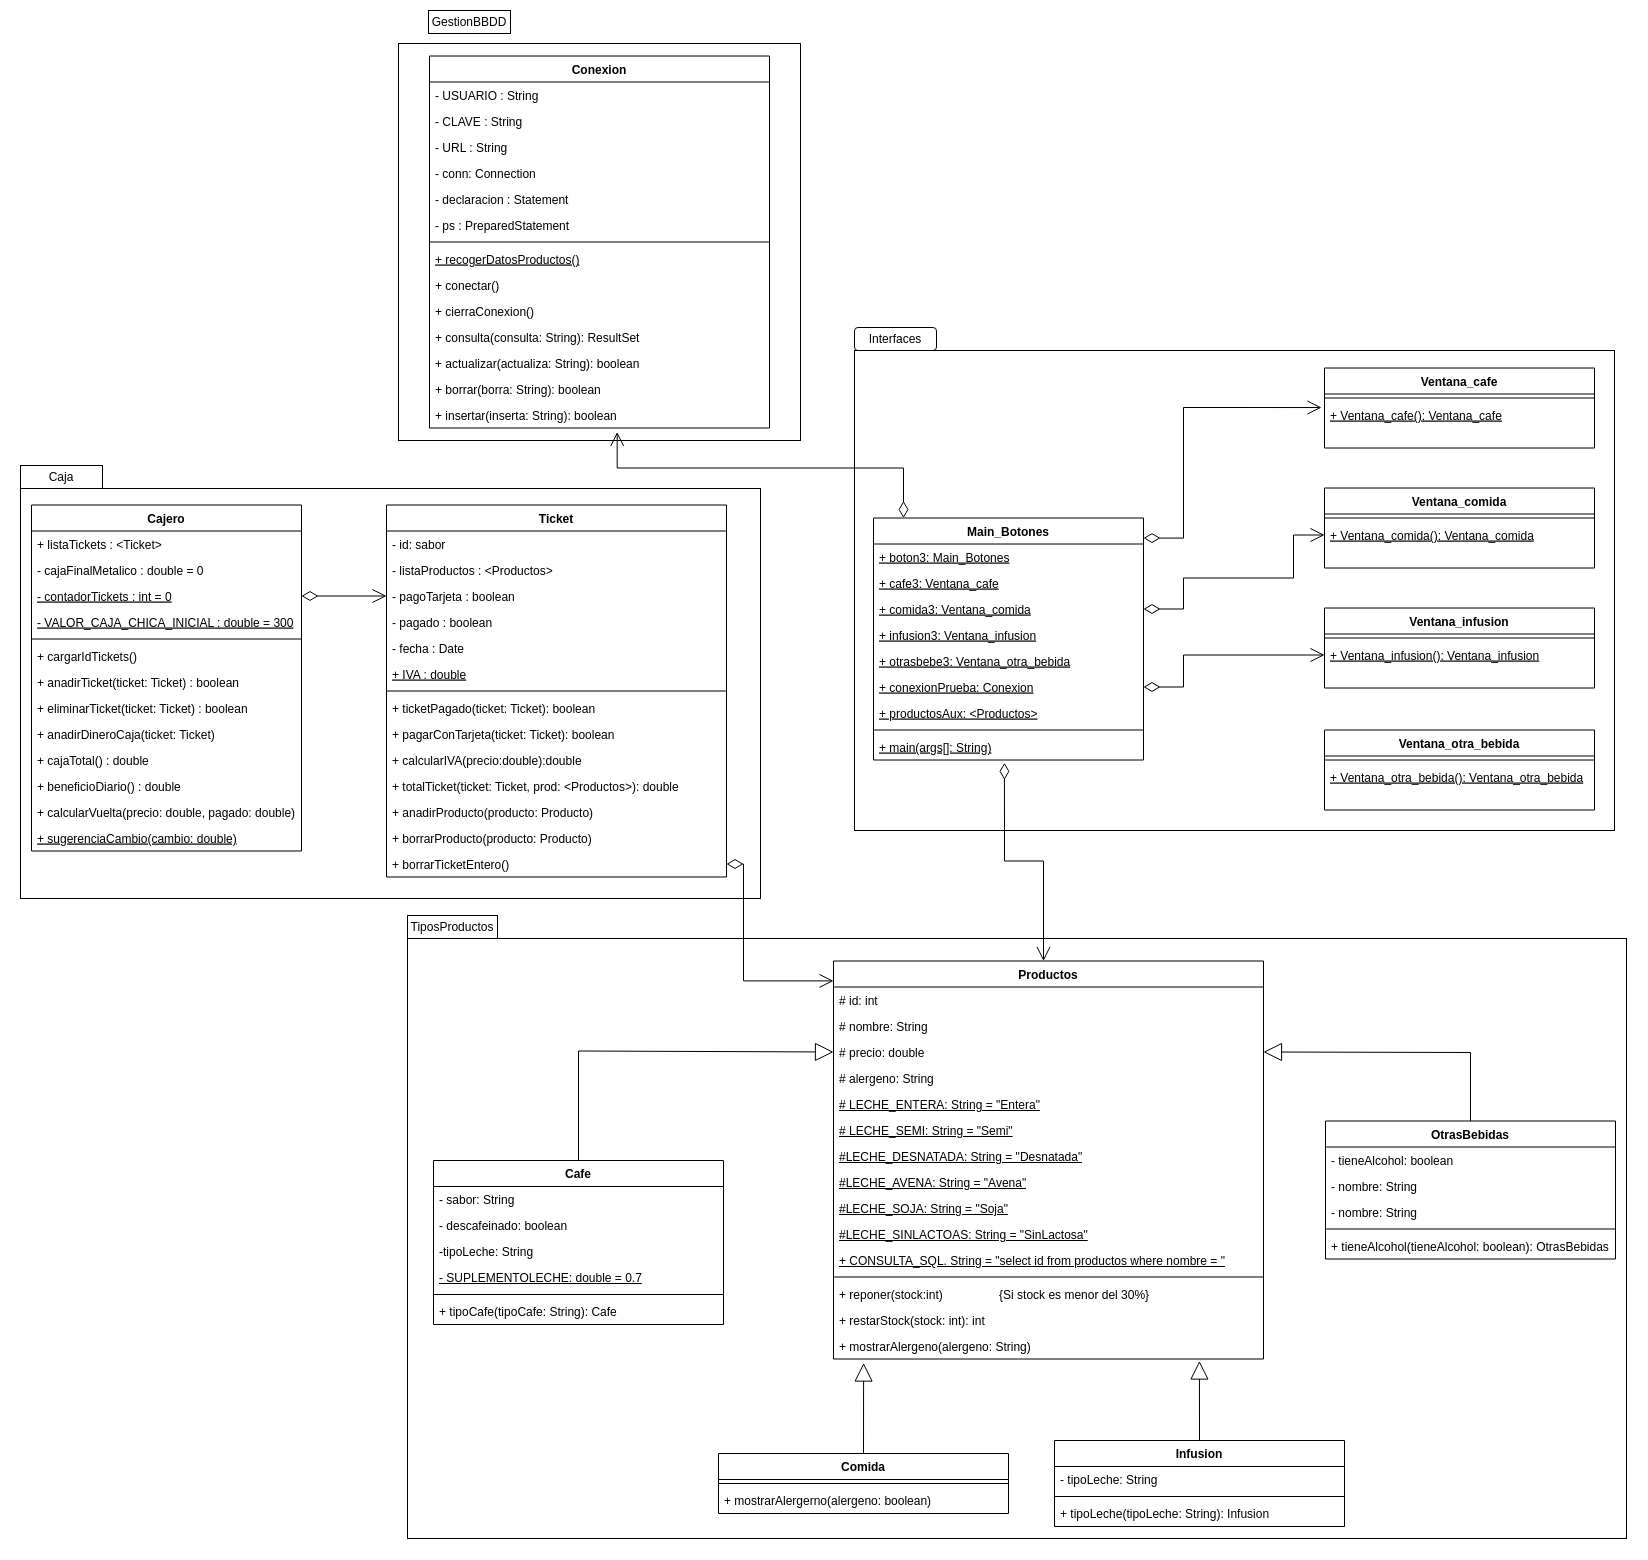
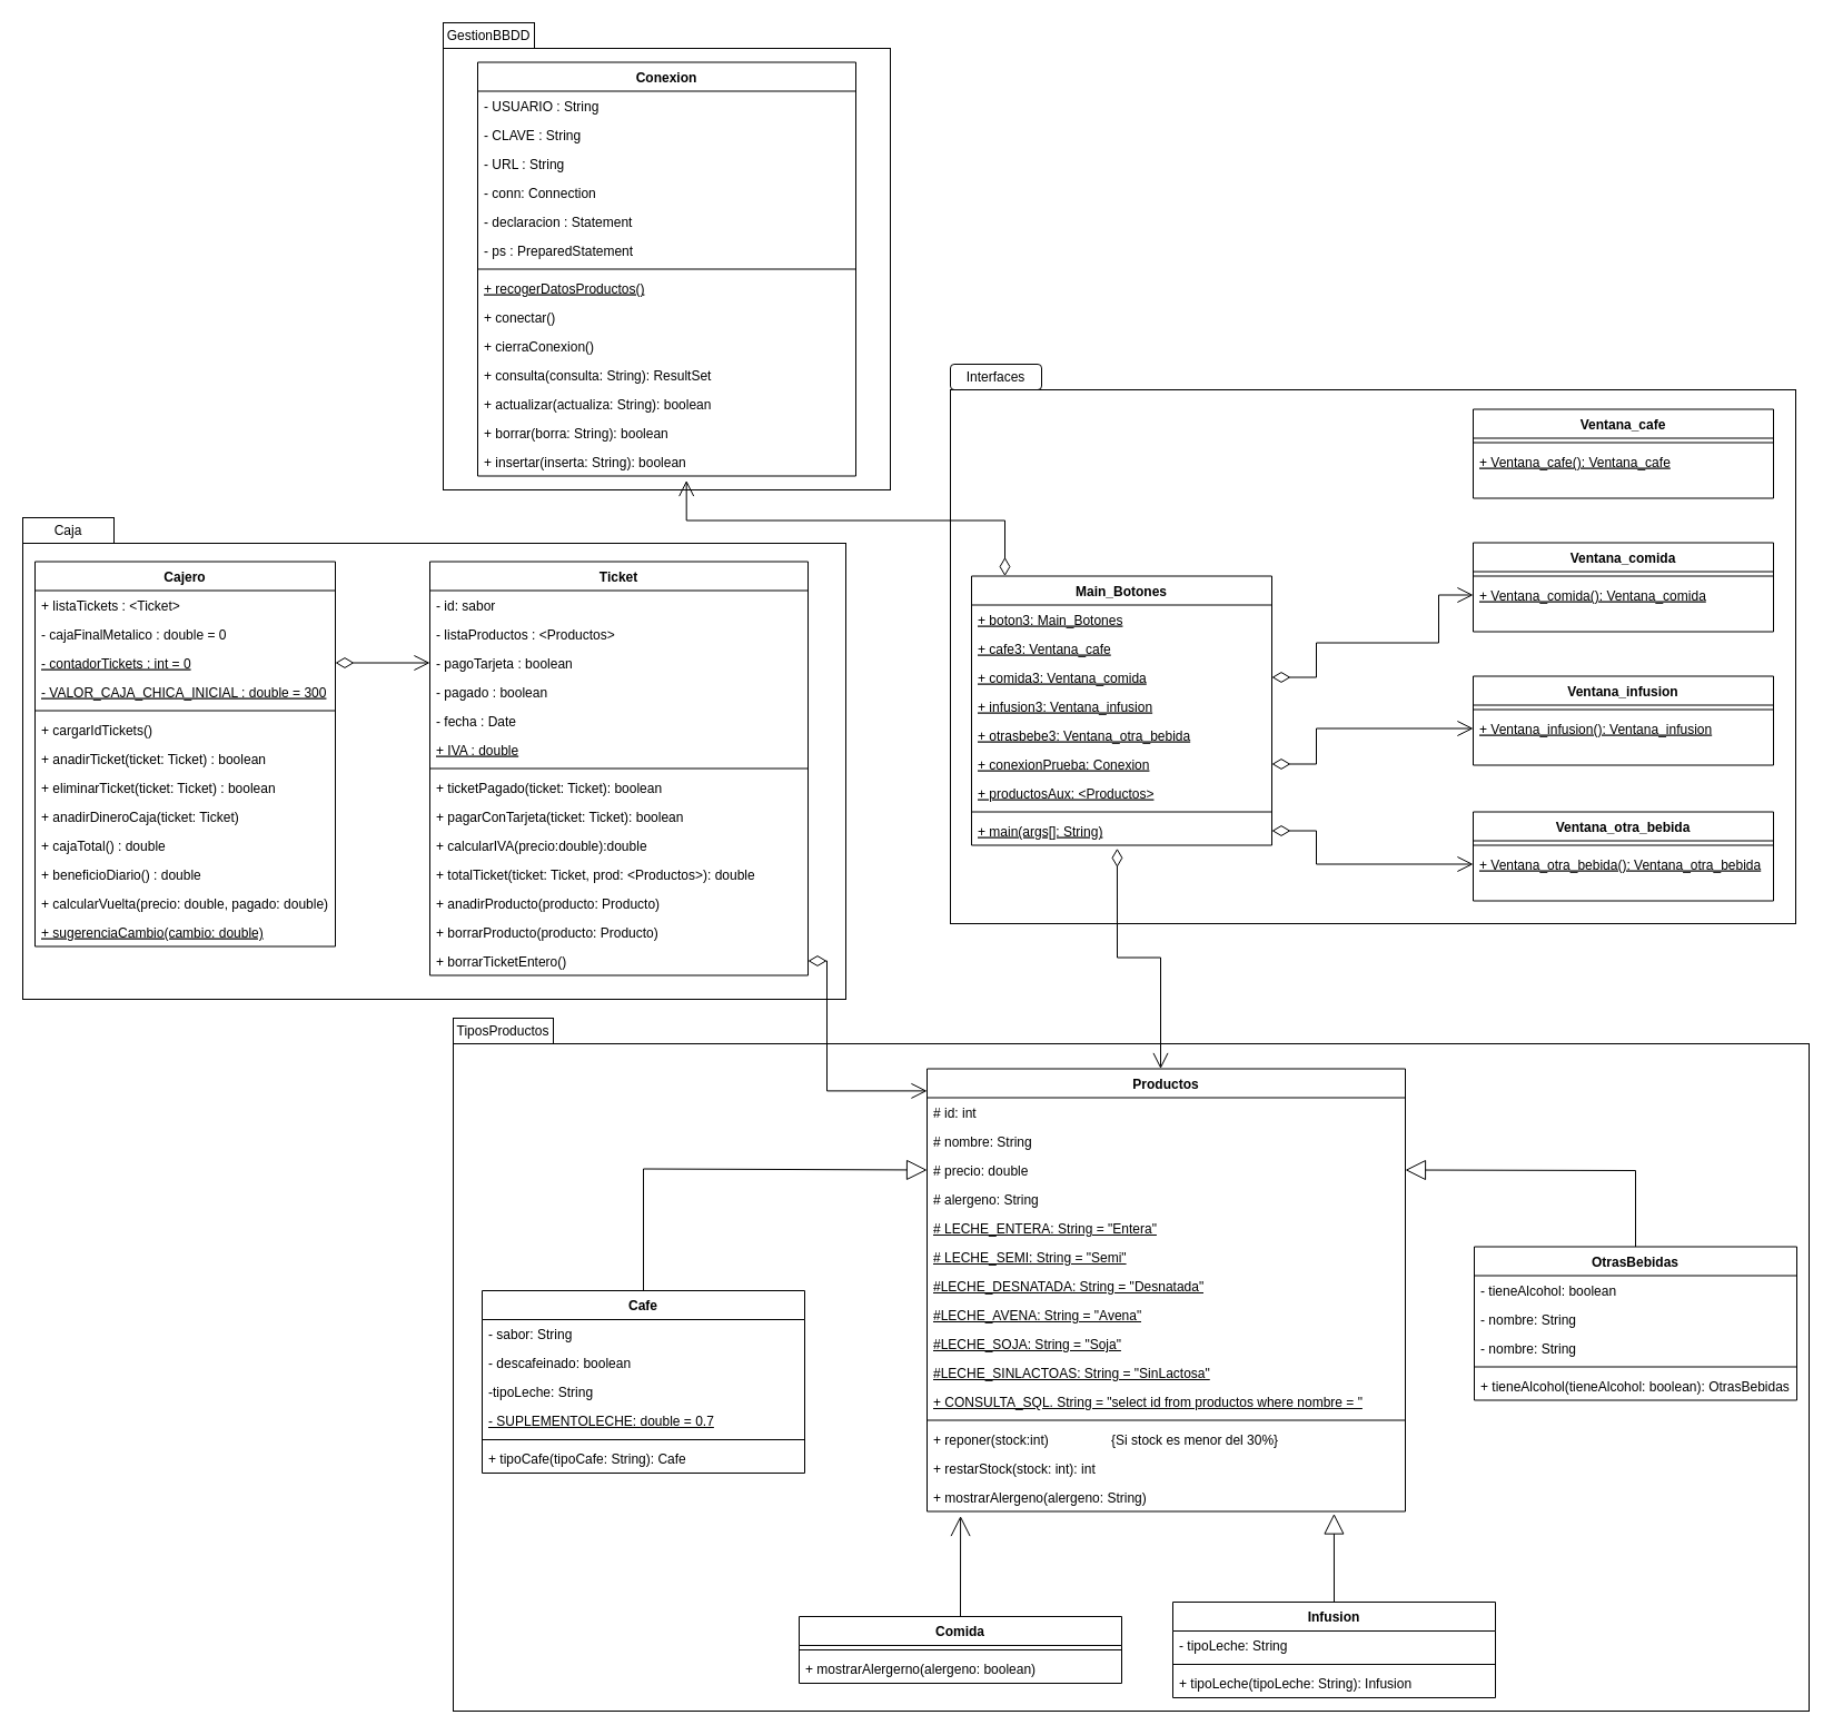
- <mxCell id="117" value="GestionBBDD" style="rounded=0;whiteSpace=wrap;html=1;fillColor=none;" vertex="1" parent="1"><mxGeometry x="428" y="10" width="82" height="23" as="geometry" /></mxCell>
+ <mxCell id="117" value="GestionBBDD" style="rounded=0;whiteSpace=wrap;html=1;fillColor=none;" vertex="1" parent="1"><mxGeometry x="398" y="20" width="82" height="23" as="geometry" /></mxCell>
- <mxCell id="110" value="" style="endArrow=open;html=1;endSize=12;startArrow=diamondThin;startSize=14;startFill=0;edgeStyle=orthogonalEdgeStyle;align=left;verticalAlign=bottom;rounded=0;exitX=1;exitY=0.083;exitDx=0;exitDy=0;entryX=-0.011;entryY=0.213;entryDx=0;entryDy=0;entryPerimeter=0;exitPerimeter=0;" parent="1" source="46" target="58" edge="1"><mxGeometry x="-1" y="3" relative="1" as="geometry"><mxPoint x="1113" y="457.5" as="sourcePoint" /><mxPoint x="1273" y="457.5" as="targetPoint" /><Array as="points"><mxPoint x="1183" y="537.5" /><mxPoint x="1183" y="407.5" /></Array></mxGeometry></mxCell>
+ <mxCell id="113" value="" style="endArrow=open;html=1;endSize=12;startArrow=diamondThin;startSize=14;startFill=0;edgeStyle=orthogonalEdgeStyle;align=left;verticalAlign=bottom;rounded=0;exitX=1;exitY=0.5;exitDx=0;exitDy=0;entryX=0;entryY=0.5;entryDx=0;entryDy=0;" parent="1" source="55" target="67" edge="1"><mxGeometry x="-1" y="3" relative="1" as="geometry"><mxPoint x="1153" y="696.5" as="sourcePoint" /><mxPoint x="1334" y="664.5" as="targetPoint" /><Array as="points"><mxPoint x="1183" y="746.5" /><mxPoint x="1183" y="776.5" /></Array></mxGeometry></mxCell>
- <mxCell id="105" value="" style="endArrow=block;endSize=16;endFill=0;html=1;rounded=0;exitX=0.5;exitY=0;exitDx=0;exitDy=0;entryX=0.07;entryY=1.154;entryDx=0;entryDy=0;entryPerimeter=0;" parent="1" source="75" target="103" edge="1"><mxGeometry width="160" relative="1" as="geometry"><mxPoint x="853" y="1490.5" as="sourcePoint" /><mxPoint x="893" y="1390.5" as="targetPoint" /></mxGeometry></mxCell>
+ <mxCell id="105" value="" style="endArrow=open;endSize=16;endFill=0;html=1;rounded=0;exitX=0.5;exitY=0;exitDx=0;exitDy=0;entryX=0.07;entryY=1.154;entryDx=0;entryDy=0;entryPerimeter=0;" parent="1" source="75" target="103" edge="1"><mxGeometry width="160" relative="1" as="geometry"><mxPoint x="853" y="1490.5" as="sourcePoint" /><mxPoint x="893" y="1390.5" as="targetPoint" /></mxGeometry></mxCell>
